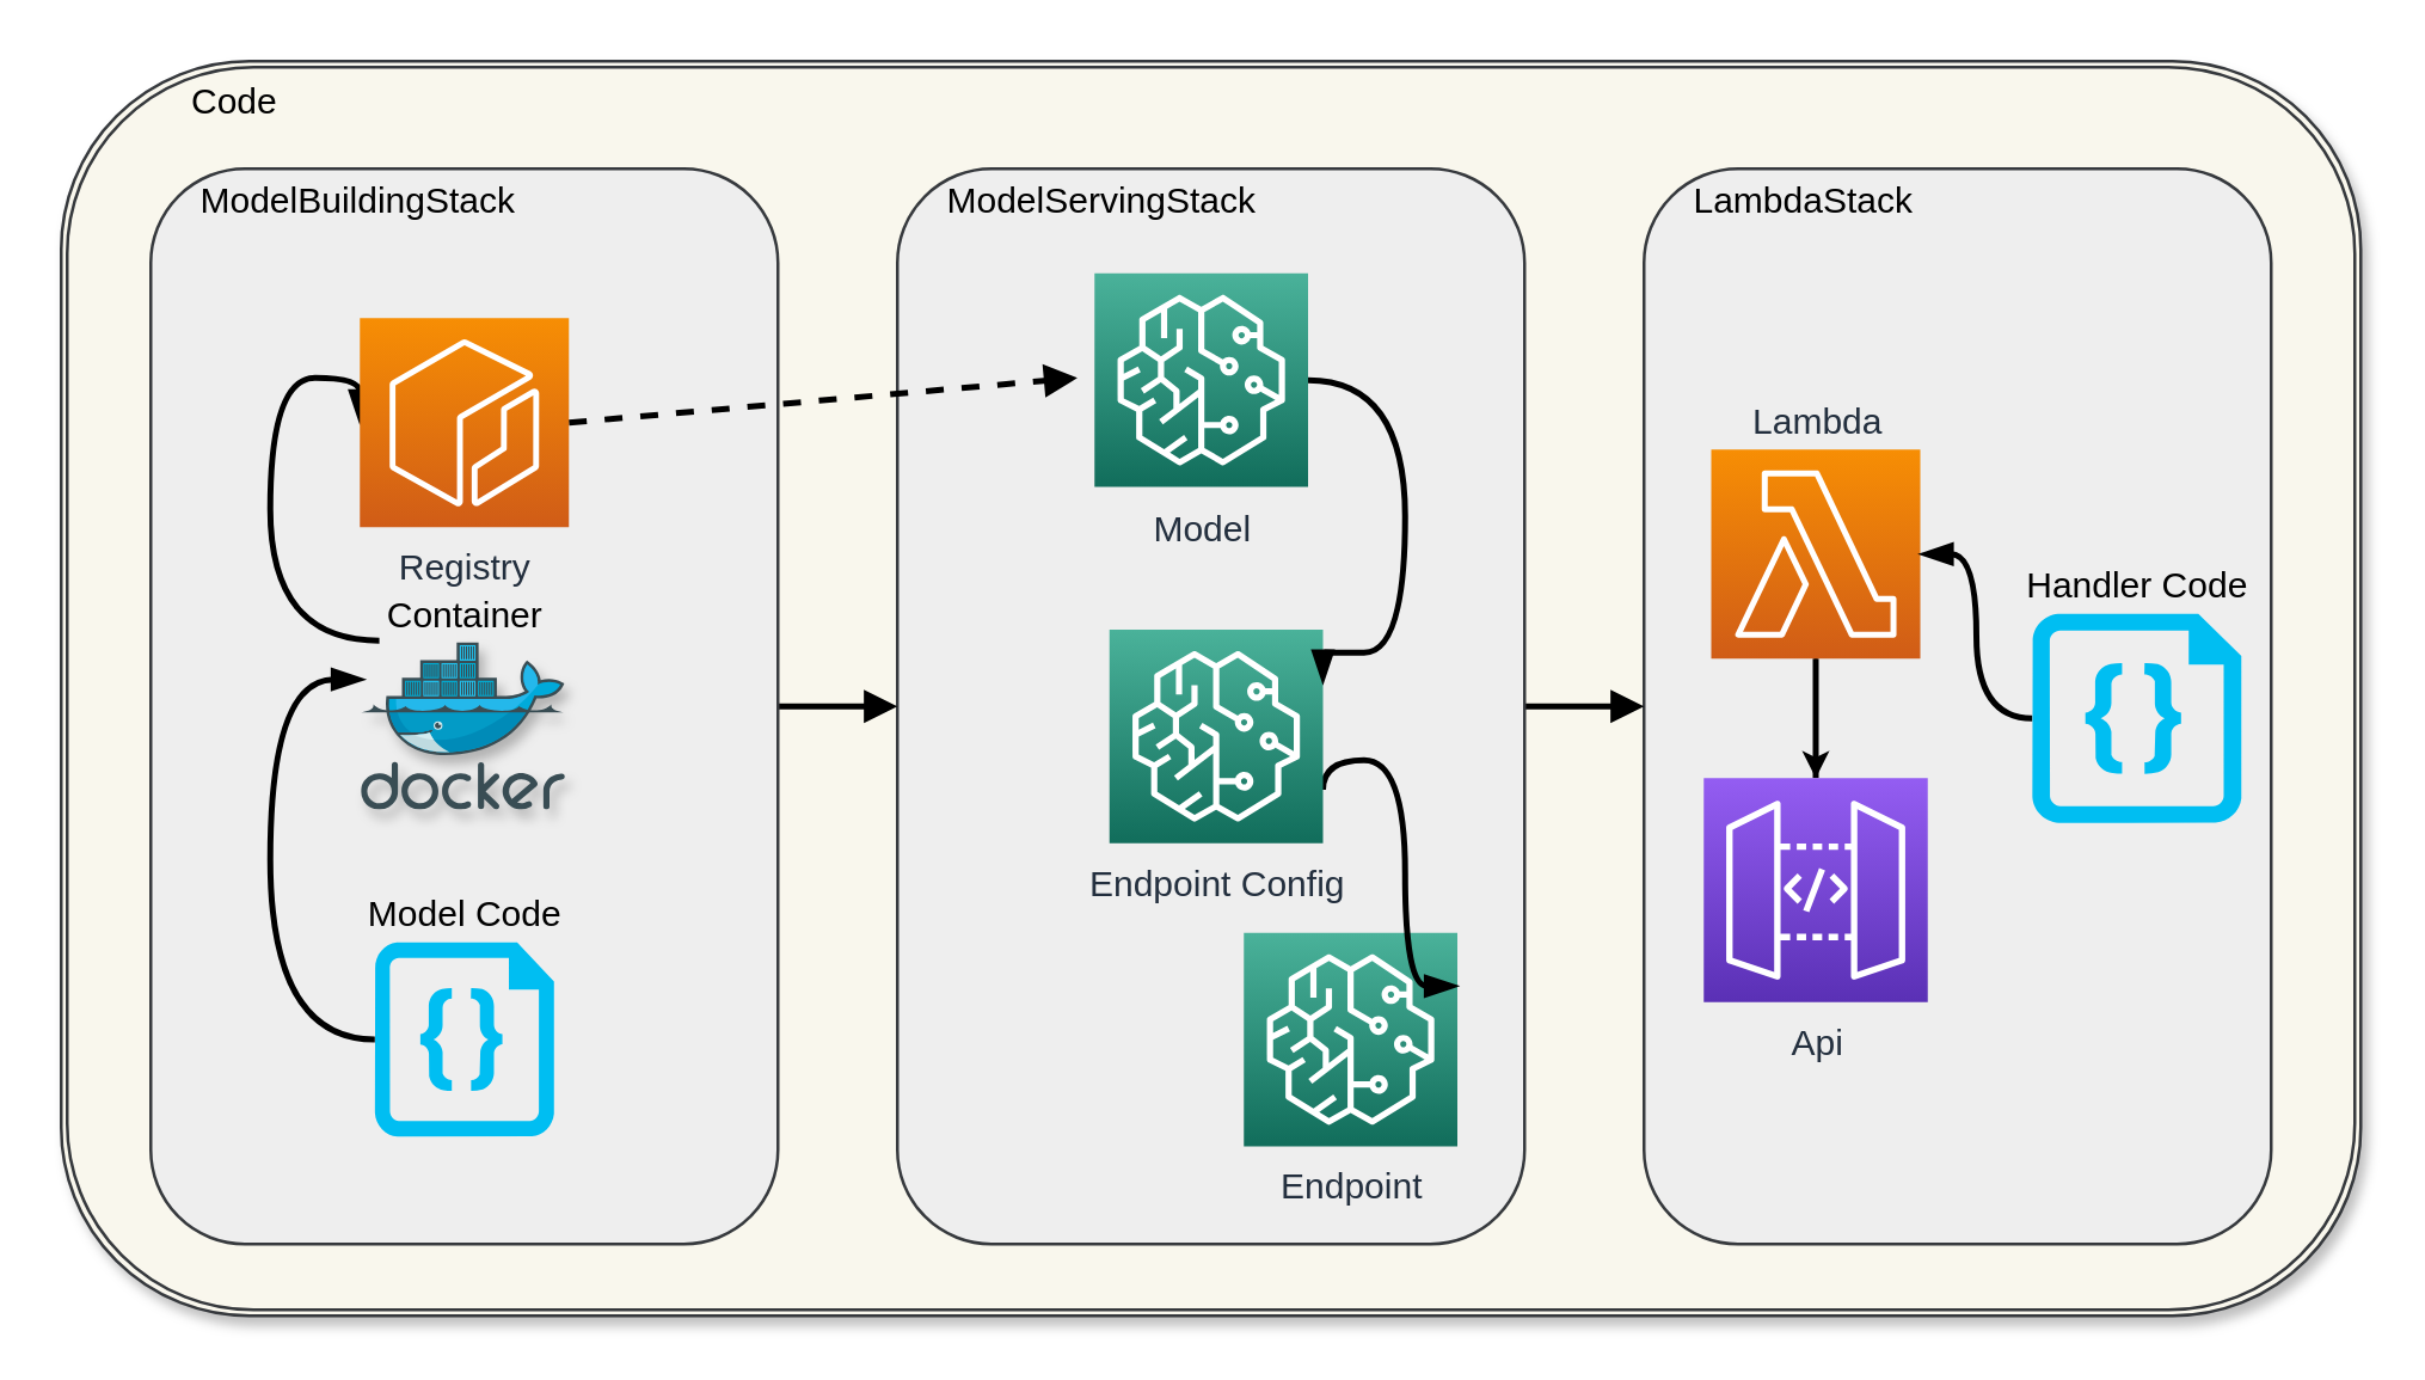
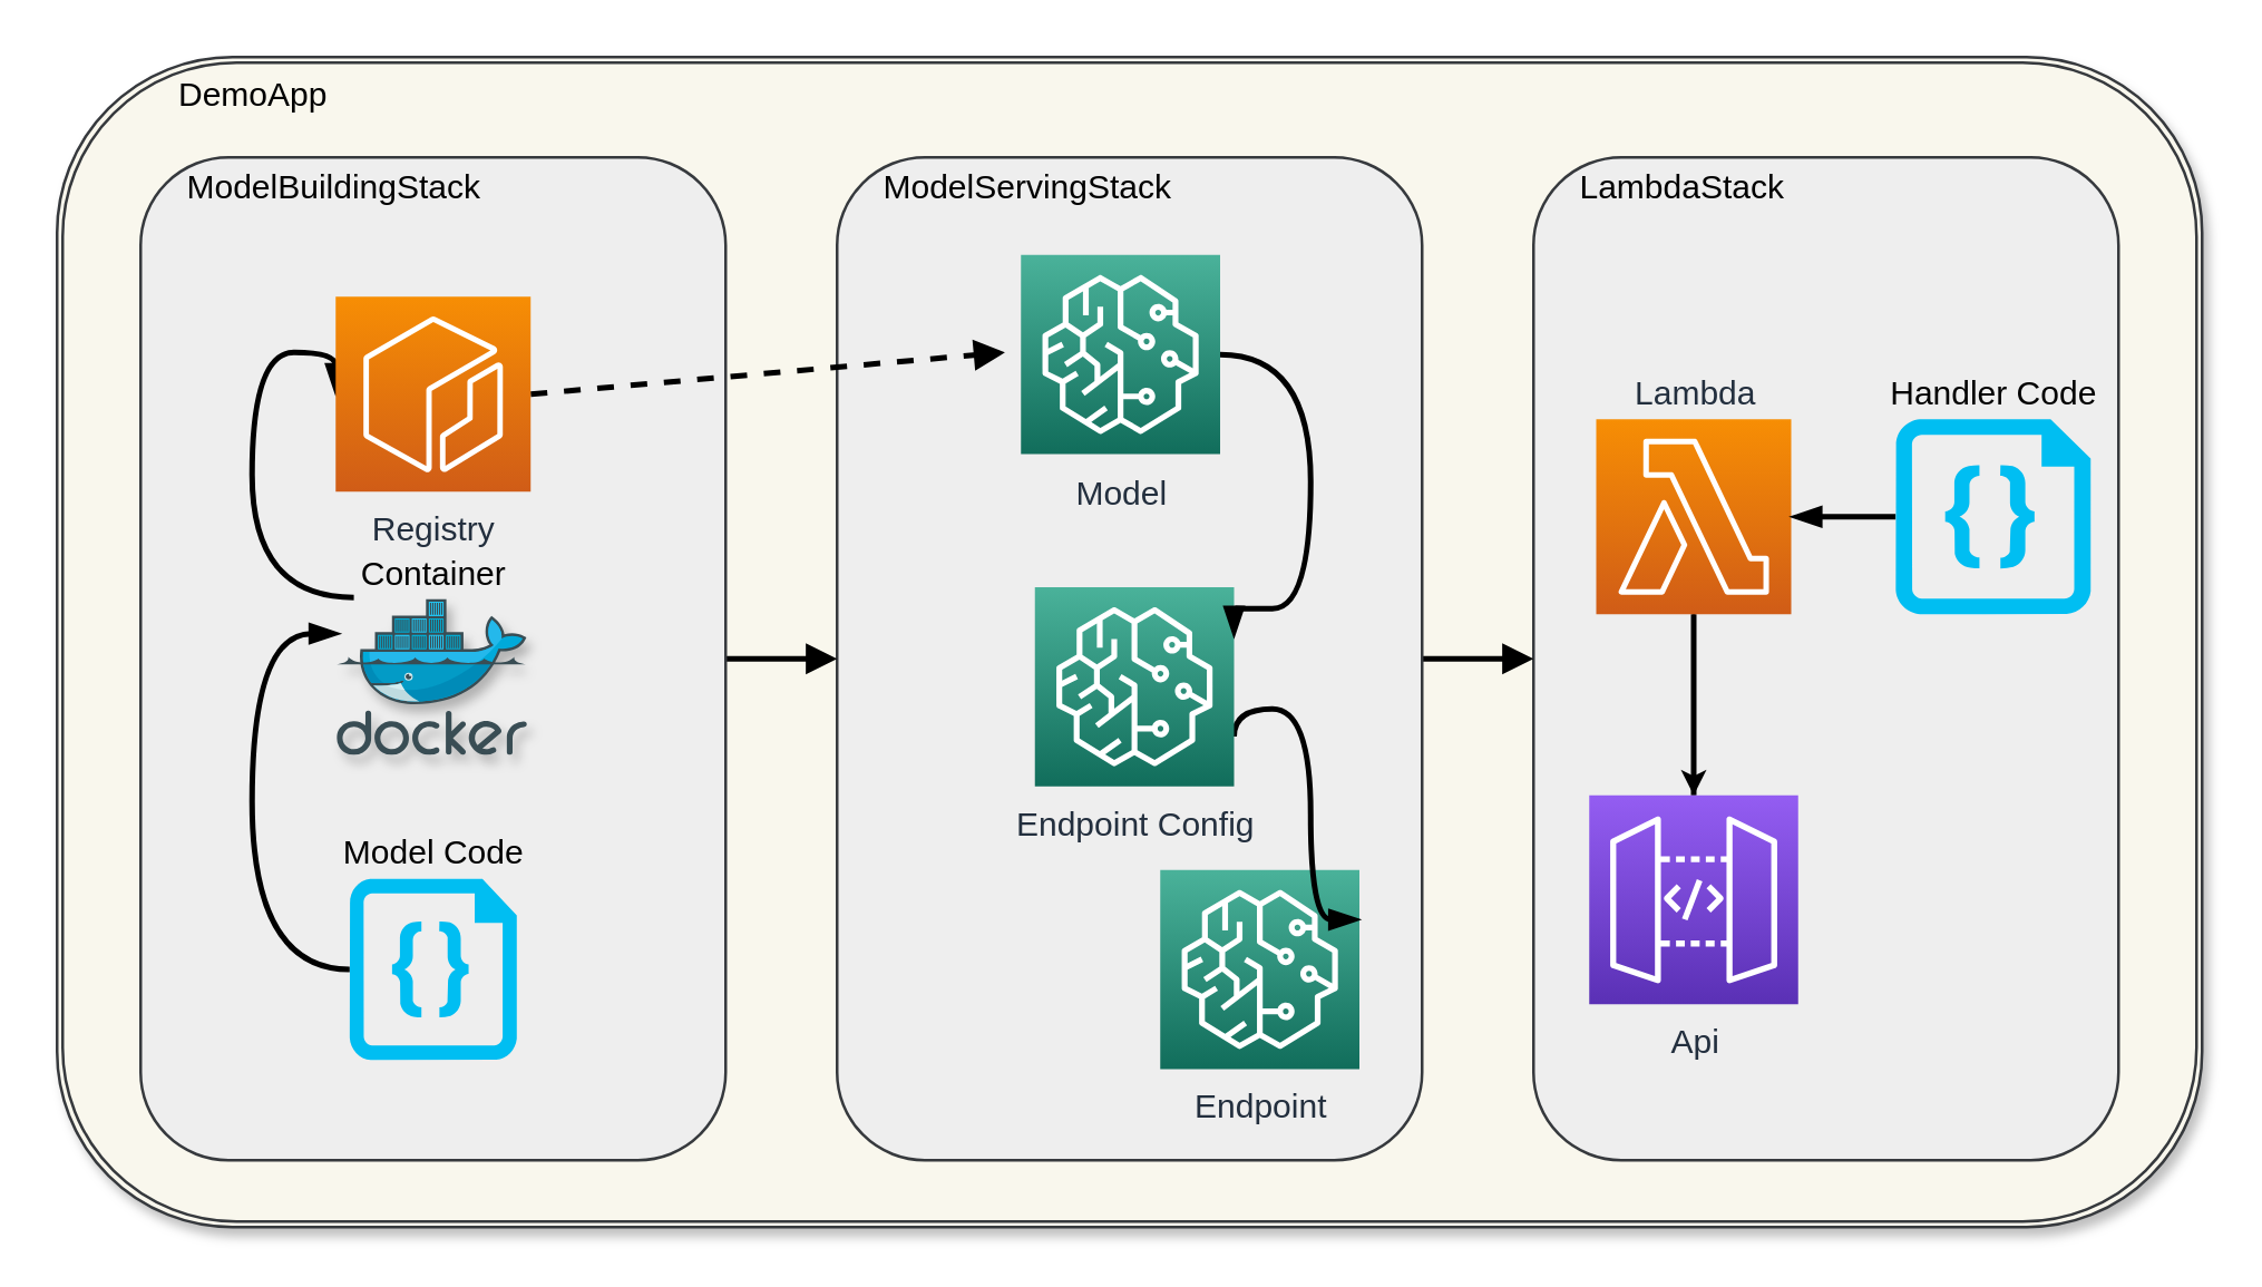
- <mxCell id="2" value="Code" style="shape=ext;double=1;rounded=1;whiteSpace=wrap;html=1;fillColor=#f9f7ed;strokeColor=#36393d;shadow=1;verticalAlign=top;align=left;fontColor=#000000;spacingLeft=40;spacingTop=-2;" parent="1" vertex="1"><mxGeometry x="20" y="20" width="770" height="420" as="geometry" /></mxCell>
+ <mxCell id="2" value="DemoApp" style="shape=ext;double=1;rounded=1;whiteSpace=wrap;html=1;fillColor=#f9f7ed;strokeColor=#36393d;shadow=1;verticalAlign=top;align=left;fontColor=#000000;spacingLeft=40;spacingTop=-2;" parent="1" vertex="1"><mxGeometry x="20" y="20" width="770" height="420" as="geometry" /></mxCell>
- <mxCell id="13" value="Handler Code" style="verticalLabelPosition=top;html=1;verticalAlign=bottom;align=center;strokeColor=none;fillColor=#00BEF2;shape=mxgraph.azure.code_file;pointerEvents=1;rounded=1;shadow=0;fontColor=#000000;labelPosition=center;" parent="1" vertex="1"><mxGeometry x="680" y="205" width="70" height="70" as="geometry" /></mxCell>
+ <mxCell id="13" value="Handler Code" style="verticalLabelPosition=top;html=1;verticalAlign=bottom;align=center;strokeColor=none;fillColor=#00BEF2;shape=mxgraph.azure.code_file;pointerEvents=1;rounded=1;shadow=0;fontColor=#000000;labelPosition=center;" parent="1" vertex="1"><mxGeometry x="680" y="150" width="70" height="70" as="geometry" /></mxCell>
- <mxCell id="11" value="Api" style="sketch=0;points=[[0,0,0],[0.25,0,0],[0.5,0,0],[0.75,0,0],[1,0,0],[0,1,0],[0.25,1,0],[0.5,1,0],[0.75,1,0],[1,1,0],[0,0.25,0],[0,0.5,0],[0,0.75,0],[1,0.25,0],[1,0.5,0],[1,0.75,0]];outlineConnect=0;fontColor=#232F3E;gradientColor=#945DF2;gradientDirection=north;fillColor=#5A30B5;strokeColor=#ffffff;dashed=0;verticalLabelPosition=bottom;verticalAlign=top;align=center;html=1;fontSize=12;fontStyle=0;aspect=fixed;shape=mxgraph.aws4.resourceIcon;resIcon=mxgraph.aws4.api_gateway;rounded=1;shadow=0;" parent="1" vertex="1"><mxGeometry x="570" y="260" width="75" height="75" as="geometry" /></mxCell>
+ <mxCell id="11" value="Api" style="sketch=0;points=[[0,0,0],[0.25,0,0],[0.5,0,0],[0.75,0,0],[1,0,0],[0,1,0],[0.25,1,0],[0.5,1,0],[0.75,1,0],[1,1,0],[0,0.25,0],[0,0.5,0],[0,0.75,0],[1,0.25,0],[1,0.5,0],[1,0.75,0]];outlineConnect=0;fontColor=#232F3E;gradientColor=#945DF2;gradientDirection=north;fillColor=#5A30B5;strokeColor=#ffffff;dashed=0;verticalLabelPosition=bottom;verticalAlign=top;align=center;html=1;fontSize=12;fontStyle=0;aspect=fixed;shape=mxgraph.aws4.resourceIcon;resIcon=mxgraph.aws4.api_gateway;rounded=1;shadow=0;" parent="1" vertex="1"><mxGeometry x="570" y="285" width="75" height="75" as="geometry" /></mxCell>
